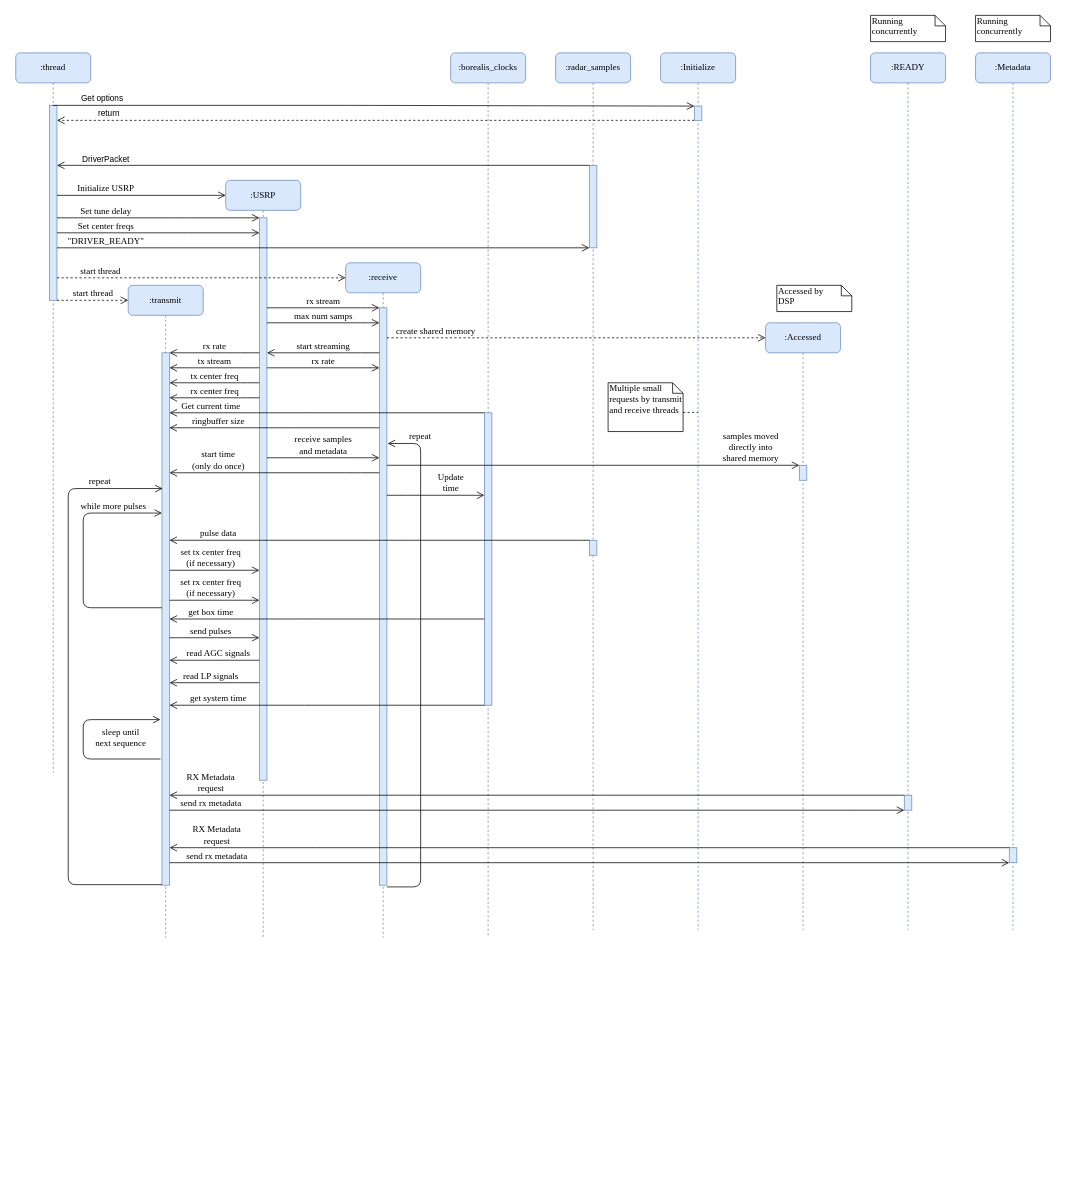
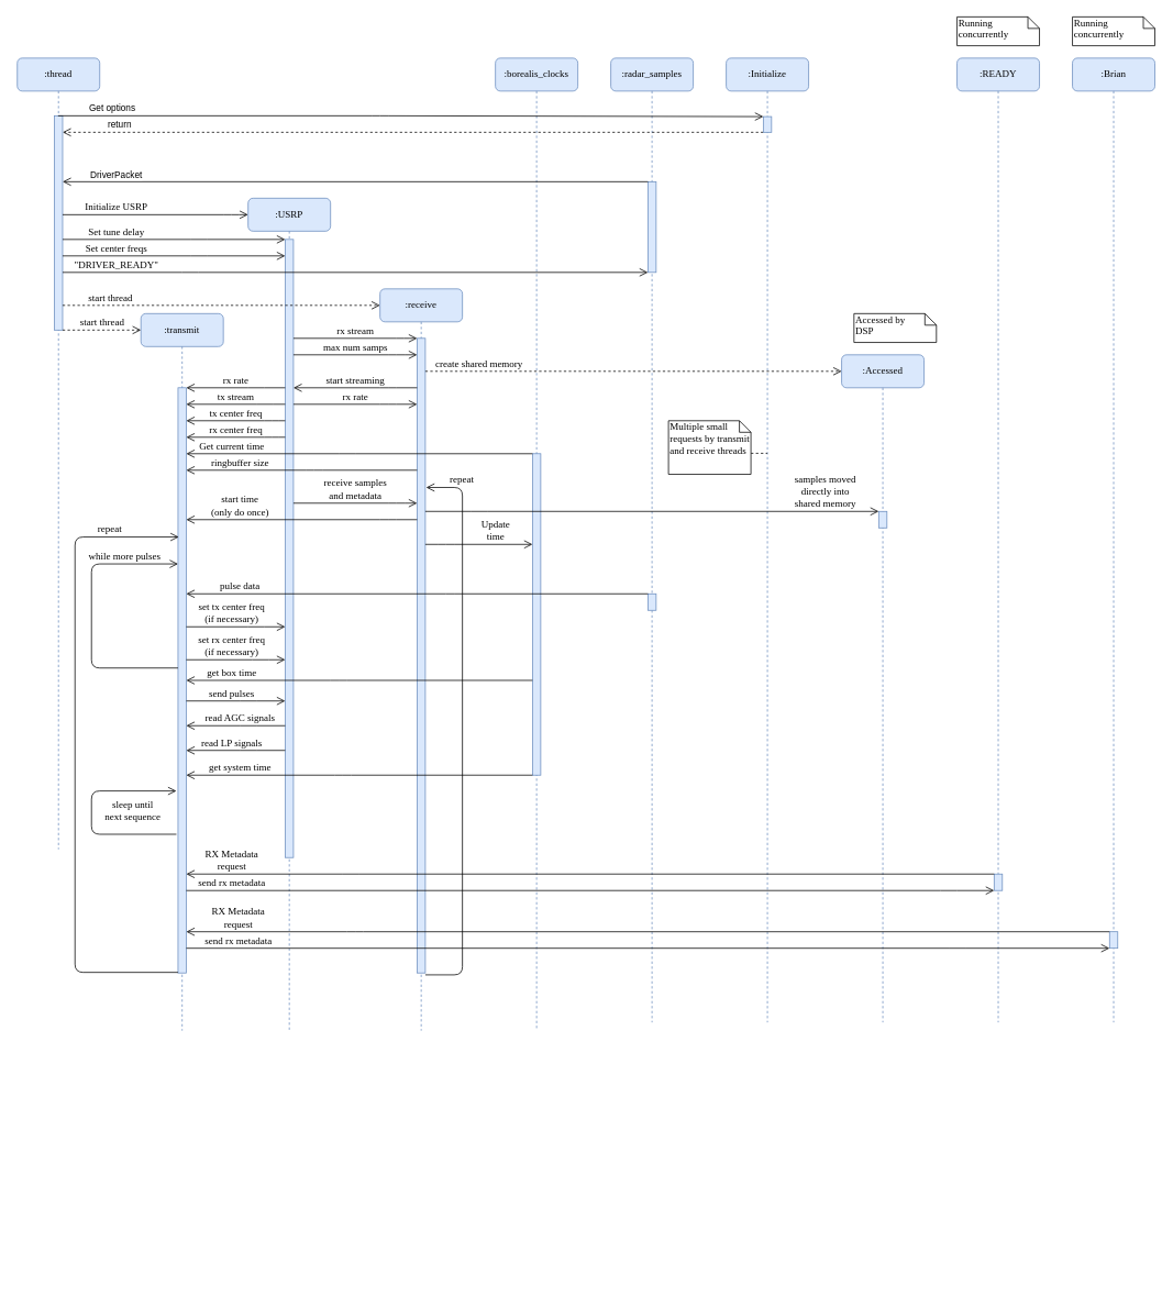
- <mxCell id="63" value=":Metadata" style="shape=umlLifeline;perimeter=lifelinePerimeter;whiteSpace=wrap;html=1;container=1;collapsible=0;recursiveResize=0;outlineConnect=0;rounded=1;shadow=0;comic=0;labelBackgroundColor=none;strokeWidth=1;fontFamily=Verdana;fontSize=12;align=center;fillColor=#dae8fc;strokeColor=#6c8ebf;" parent="1" vertex="1"><mxGeometry x="1300" y="70" width="100" height="1170" as="geometry" /></mxCell>
+ <mxCell id="63" value=":Brian" style="shape=umlLifeline;perimeter=lifelinePerimeter;whiteSpace=wrap;html=1;container=1;collapsible=0;recursiveResize=0;outlineConnect=0;rounded=1;shadow=0;comic=0;labelBackgroundColor=none;strokeWidth=1;fontFamily=Verdana;fontSize=12;align=center;fillColor=#dae8fc;strokeColor=#6c8ebf;" parent="1" vertex="1"><mxGeometry x="1300" y="70" width="100" height="1170" as="geometry" /></mxCell>
